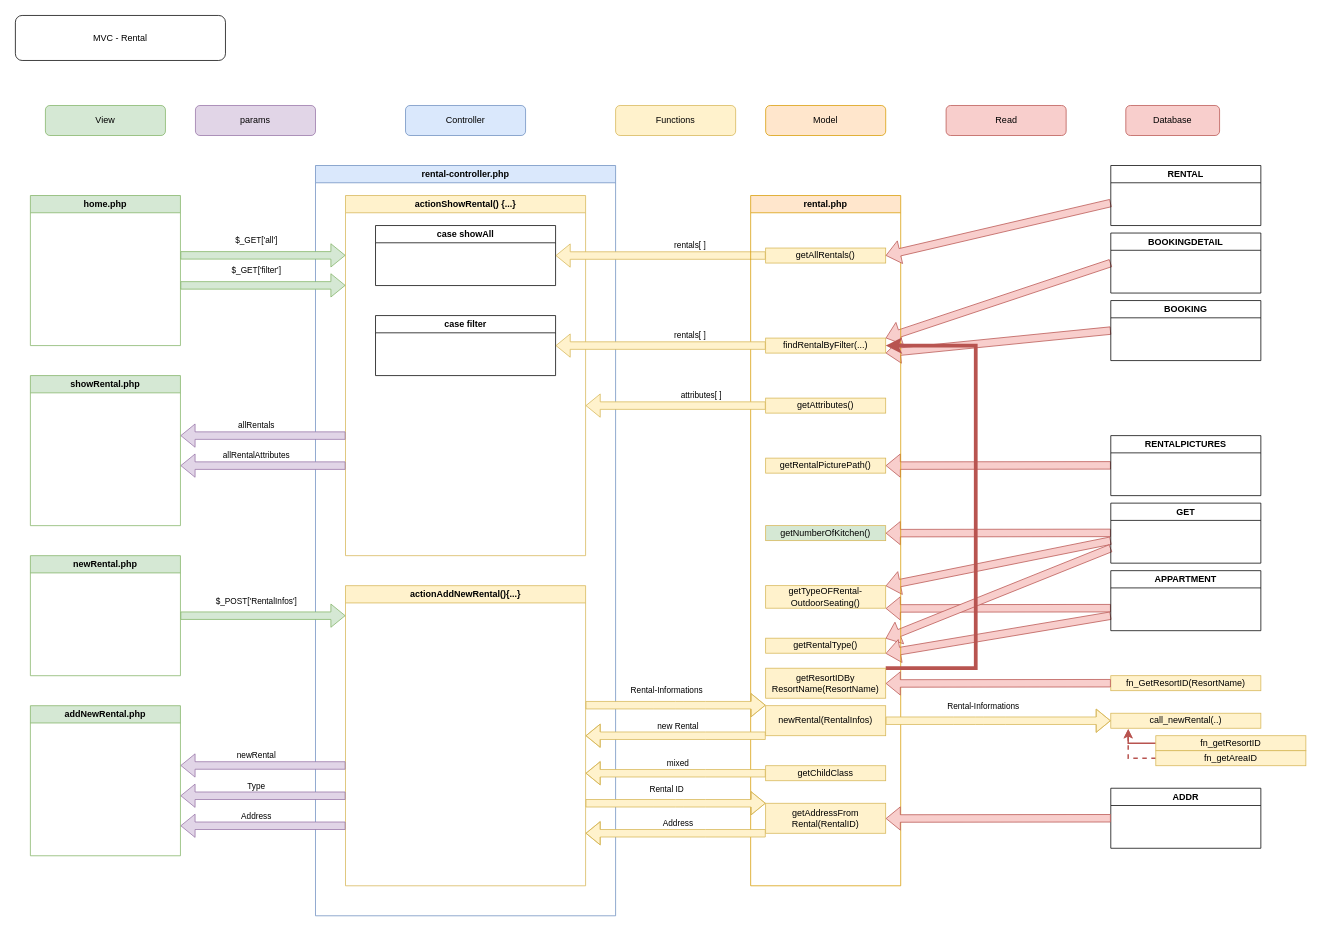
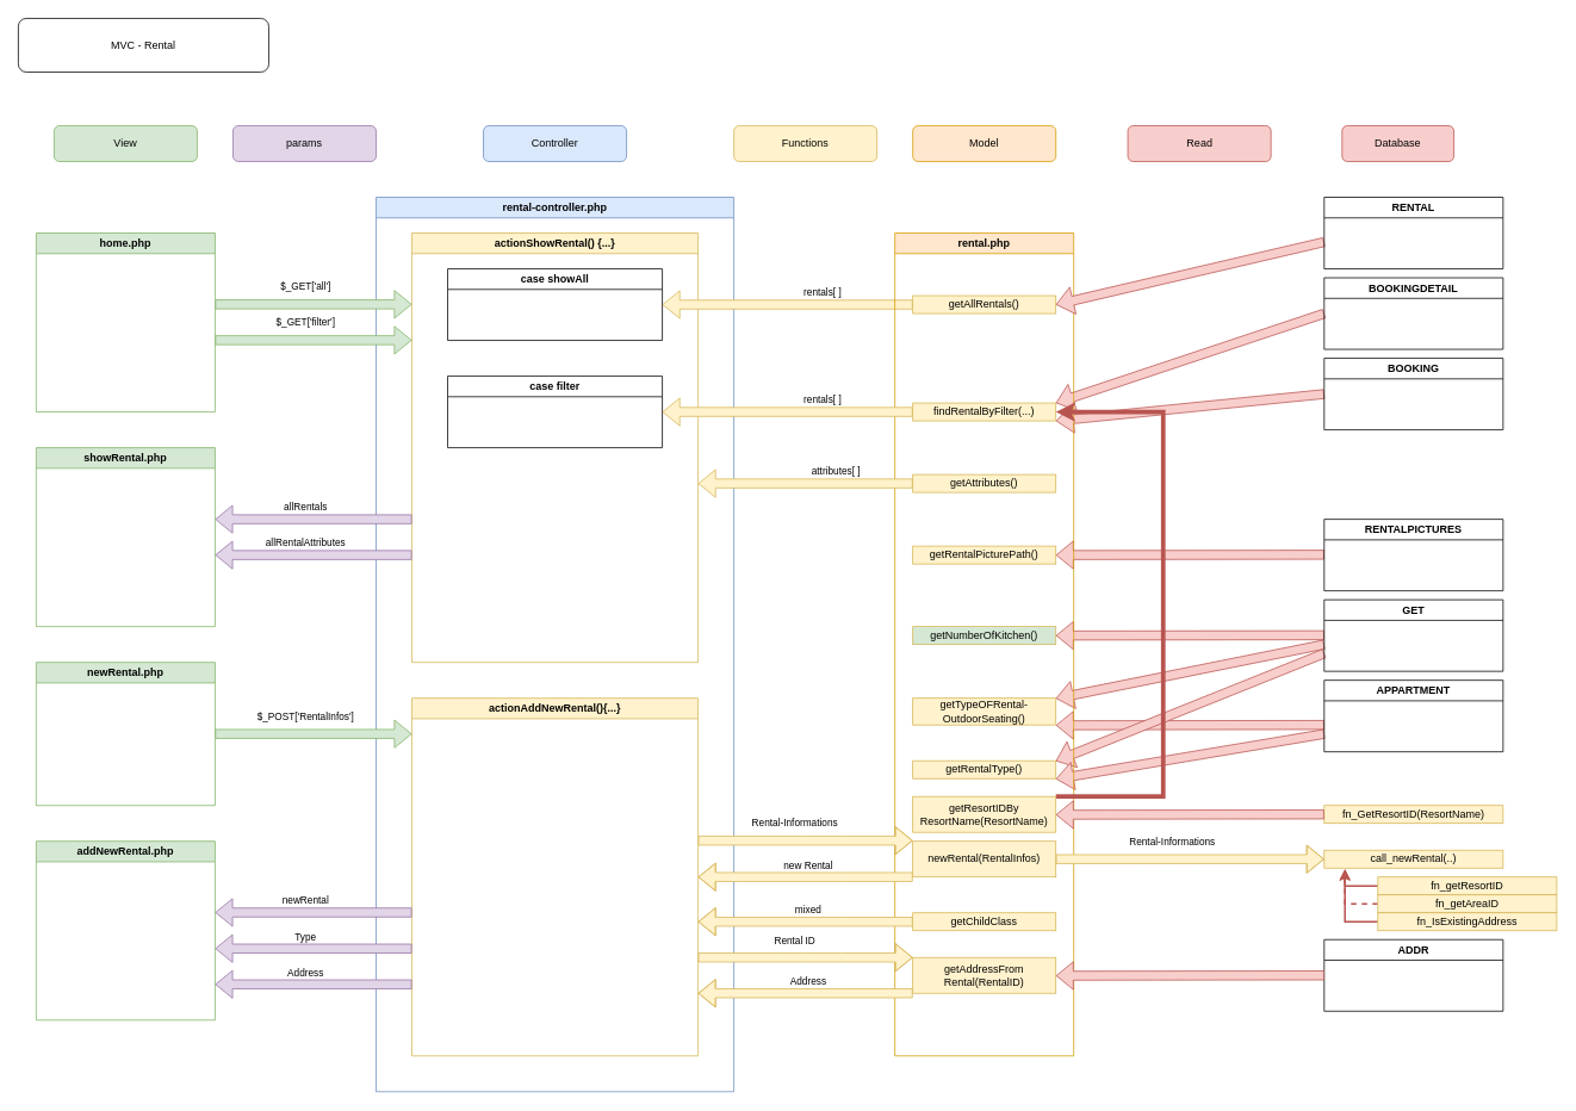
+ <mxCell id="79" style="edgeStyle=orthogonalEdgeStyle;rounded=0;orthogonalLoop=1;jettySize=auto;html=1;exitX=0;exitY=0.5;exitDx=0;exitDy=0;entryX=0.116;entryY=1.114;entryDx=0;entryDy=0;entryPerimeter=0;strokeWidth=2;startArrow=none;startFill=0;endArrow=classic;endFill=1;fillColor=#f8cecc;strokeColor=#b85450;" parent="1" source="80" target="74" edge="1"><mxGeometry relative="1" as="geometry" /></mxCell>
+ <mxCell id="80" value="fn_IsExistingAddress" style="rounded=0;whiteSpace=wrap;html=1;fillColor=#fff2cc;strokeColor=#d6b656;" parent="1" vertex="1"><mxGeometry x="1540" y="1020" width="200" height="20" as="geometry" /></mxCell>
